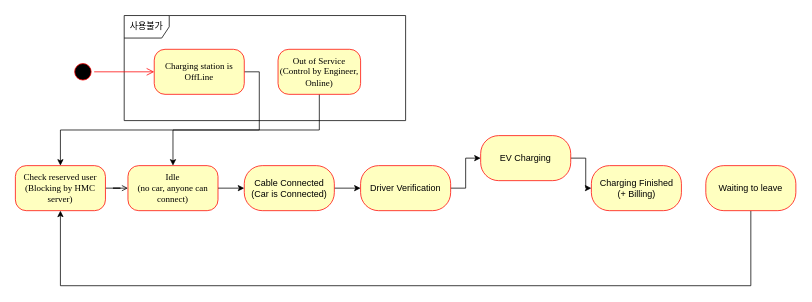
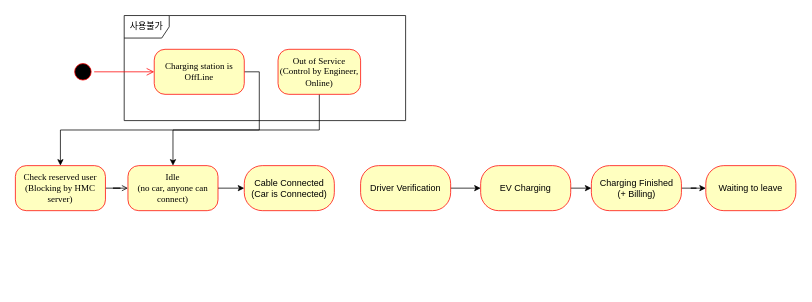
- <mxCell id="16" value="EV Charging" style="rounded=1;whiteSpace=wrap;html=1;arcSize=40;fontColor=#000000;fillColor=#ffffc0;strokeColor=#ff0000;" vertex="1" parent="1"><mxGeometry x="640" y="180" width="120" height="60" as="geometry" /></mxCell>
+ <mxCell id="16" value="EV Charging" style="rounded=1;whiteSpace=wrap;html=1;arcSize=40;fontColor=#000000;fillColor=#ffffc0;strokeColor=#ff0000;" vertex="1" parent="1"><mxGeometry x="640" y="220" width="120" height="60" as="geometry" /></mxCell>
- <mxCell id="13" style="edgeStyle=orthogonalEdgeStyle;rounded=0;orthogonalLoop=1;jettySize=auto;html=1;exitX=1;exitY=0.5;exitDx=0;exitDy=0;entryX=0;entryY=0.5;entryDx=0;entryDy=0;" edge="1" parent="1" source="14" target="22"><mxGeometry relative="1" as="geometry" /></mxCell>
+ <mxCell id="17" style="edgeStyle=orthogonalEdgeStyle;rounded=0;orthogonalLoop=1;jettySize=auto;html=1;exitX=1;exitY=0.5;exitDx=0;exitDy=0;" edge="1" parent="1" source="18" target="20"><mxGeometry relative="1" as="geometry" /></mxCell>
- <mxCell id="19" style="edgeStyle=orthogonalEdgeStyle;rounded=0;orthogonalLoop=1;jettySize=auto;html=1;exitX=0.5;exitY=1;exitDx=0;exitDy=0;entryX=0.5;entryY=1;entryDx=0;entryDy=0;" edge="1" parent="1" source="20" target="11"><mxGeometry relative="1" as="geometry"><Array as="points"><mxPoint x="1000" y="380" /><mxPoint x="80" y="380" /></Array></mxGeometry></mxCell>
